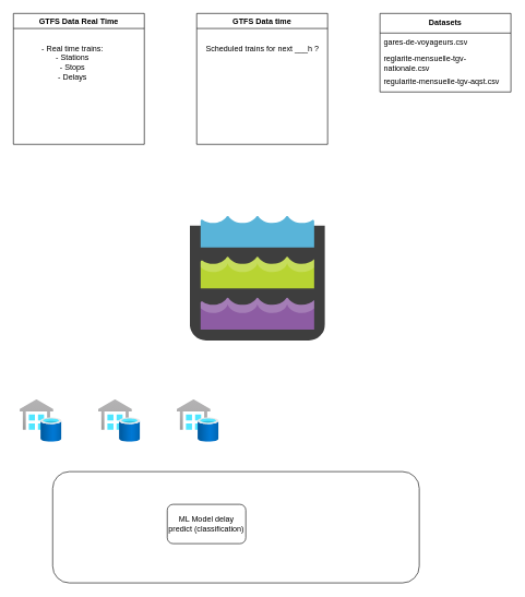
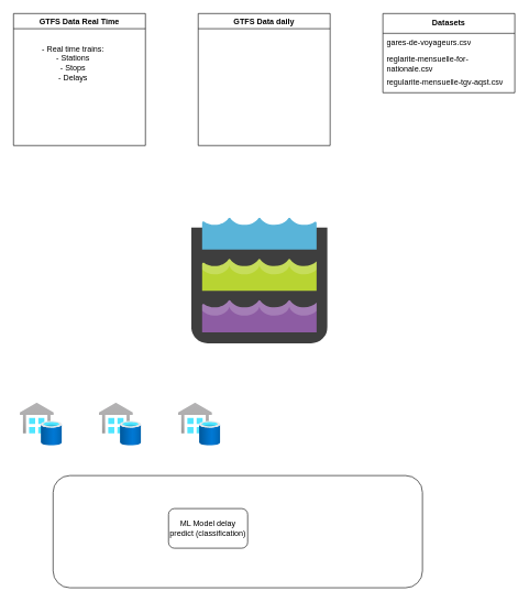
- <mxCell id="5" value="&lt;div&gt;GTFS Data time&lt;/div&gt;" style="swimlane;whiteSpace=wrap;html=1;" vertex="1" parent="1"><mxGeometry x="300" y="20" width="200" height="200" as="geometry" /></mxCell>
+ <mxCell id="5" value="&lt;div&gt;GTFS Data daily&lt;/div&gt;" style="swimlane;whiteSpace=wrap;html=1;" vertex="1" parent="1"><mxGeometry x="300" y="20" width="200" height="200" as="geometry" /></mxCell>
- <mxCell id="6" value="Scheduled trains for next ___h ?" style="text;html=1;align=center;verticalAlign=middle;resizable=0;points=[];autosize=1;strokeColor=none;fillColor=none;" vertex="1" parent="5"><mxGeometry y="40" width="200" height="30" as="geometry" /></mxCell>
- <mxCell id="9" value="reglarite-mensuelle-tgv-nationale.csv" style="text;strokeColor=none;fillColor=none;align=left;verticalAlign=middle;spacingLeft=4;spacingRight=4;overflow=hidden;points=[[0,0.5],[1,0.5]];portConstraint=eastwest;rotatable=0;whiteSpace=wrap;html=1;" vertex="1" parent="7"><mxGeometry y="60" width="200" height="30" as="geometry" /></mxCell>
+ <mxCell id="9" value="reglarite-mensuelle-for-nationale.csv" style="text;strokeColor=none;fillColor=none;align=left;verticalAlign=middle;spacingLeft=4;spacingRight=4;overflow=hidden;points=[[0,0.5],[1,0.5]];portConstraint=eastwest;rotatable=0;whiteSpace=wrap;html=1;" vertex="1" parent="7"><mxGeometry y="60" width="200" height="30" as="geometry" /></mxCell>
